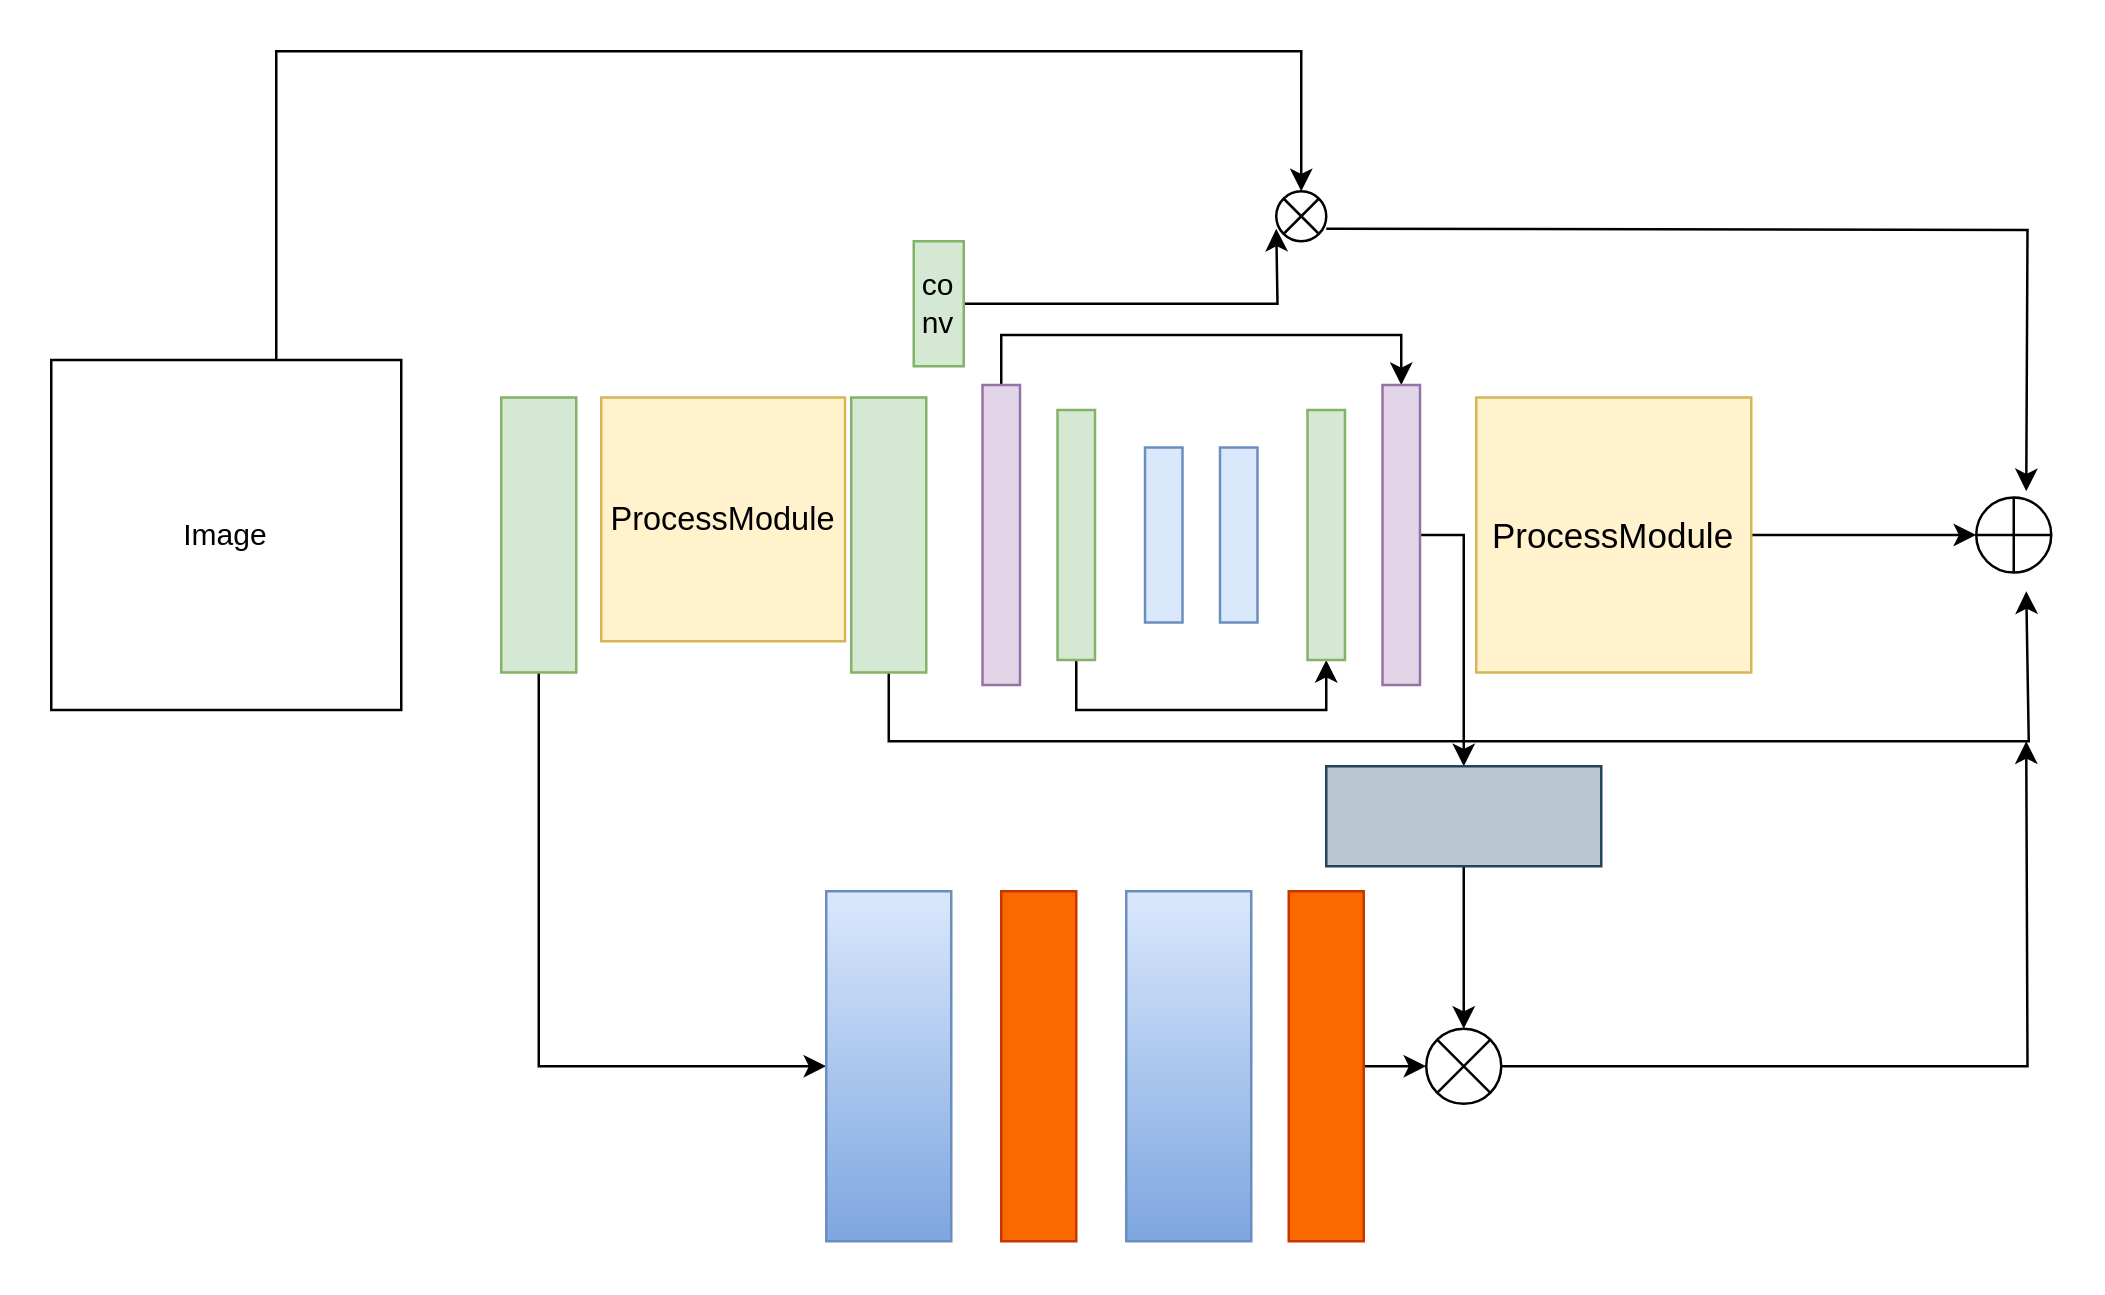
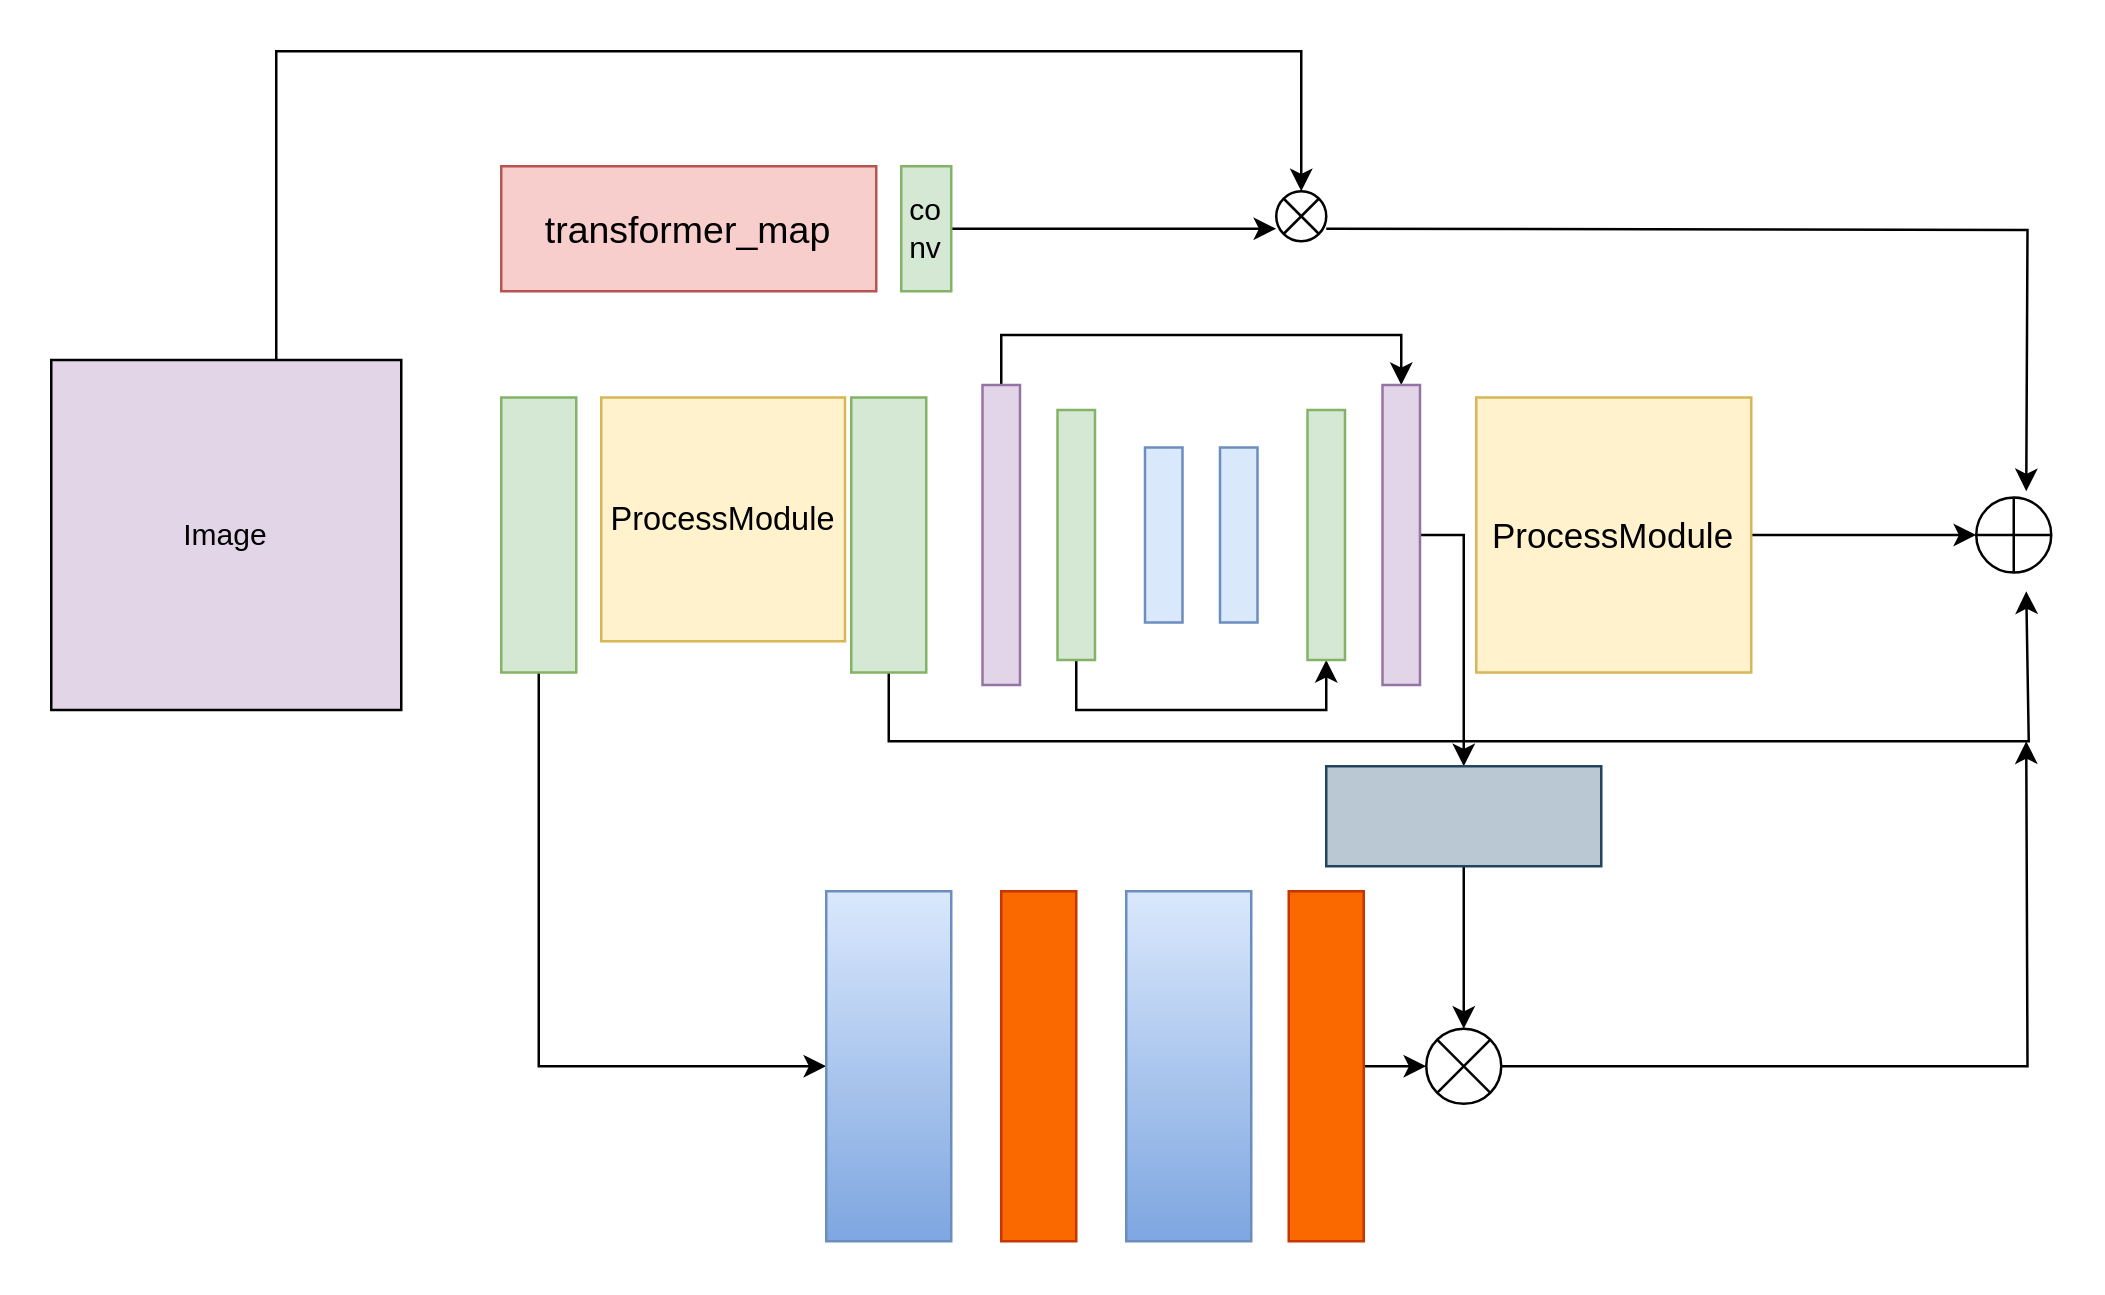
+ <mxCell id="2" value="&lt;font style=&quot;font-size: 15px;&quot;&gt;transformer_map&lt;/font&gt;" style="rounded=0;whiteSpace=wrap;html=1;fillColor=#f8cecc;strokeColor=#b85450;" vertex="1" parent="1"><mxGeometry x="200" y="66" width="150" height="50" as="geometry" /></mxCell>
- <mxCell id="6" value="co&lt;br&gt;nv" style="rounded=0;whiteSpace=wrap;html=1;fillColor=#d5e8d4;strokeColor=#82b366;" vertex="1" parent="1"><mxGeometry x="365" y="96" width="20" height="50" as="geometry" /></mxCell>
+ <mxCell id="6" value="co&lt;br&gt;nv" style="rounded=0;whiteSpace=wrap;html=1;fillColor=#d5e8d4;strokeColor=#82b366;" vertex="1" parent="1"><mxGeometry x="360" y="66" width="20" height="50" as="geometry" /></mxCell>
- <mxCell id="20" value="Image" style="whiteSpace=wrap;html=1;aspect=fixed;" vertex="1" parent="1"><mxGeometry x="20" y="143.5" width="140" height="140" as="geometry" /></mxCell>
+ <mxCell id="20" value="Image" style="whiteSpace=wrap;html=1;aspect=fixed;fillColor=#e1d5e7;" vertex="1" parent="1"><mxGeometry x="20" y="143.5" width="140" height="140" as="geometry" /></mxCell>
